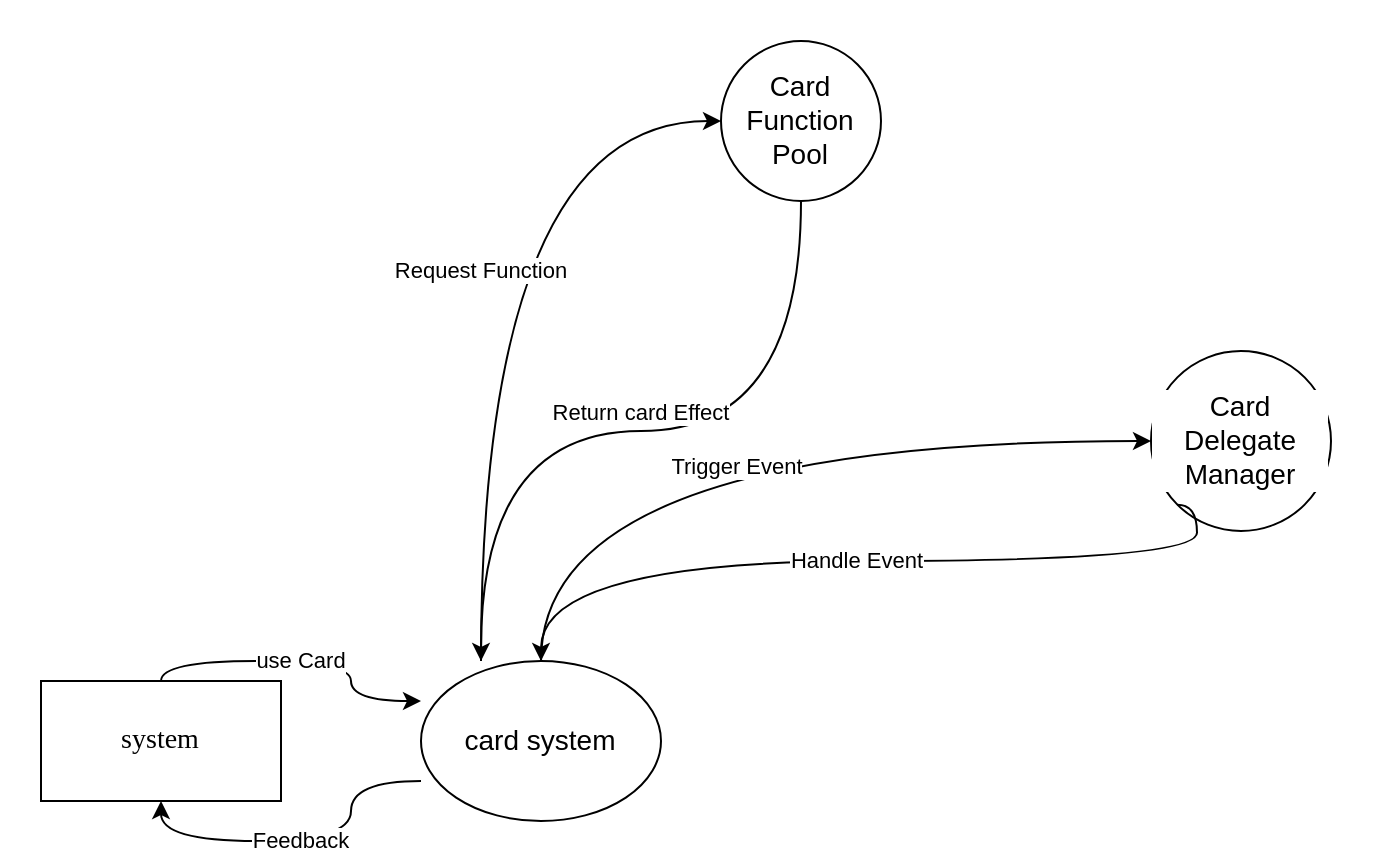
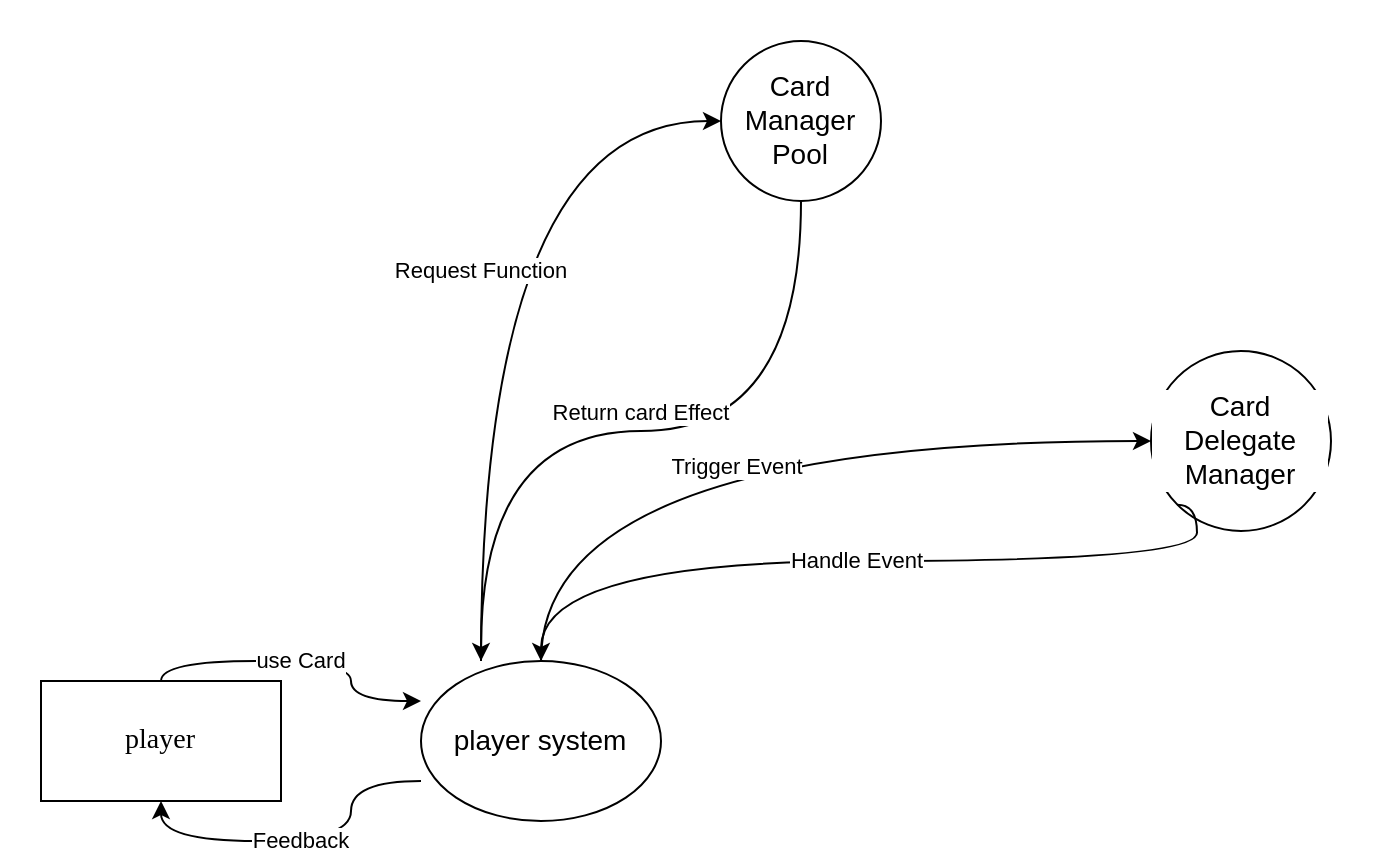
- <mxCell id="4" value="Card&lt;div style=&quot;font-size: 14px;&quot;&gt;Function&lt;div style=&quot;font-size: 14px;&quot;&gt;Pool&lt;/div&gt;&lt;/div&gt;" style="ellipse;whiteSpace=wrap;html=1;aspect=fixed;fontFamily=Helvetica;fontSize=14;fontColor=default;labelBackgroundColor=default;" vertex="1" parent="1"><mxGeometry x="360" y="20" width="80" height="80" as="geometry" /></mxCell>
+ <mxCell id="4" value="Card&lt;div style=&quot;font-size: 14px;&quot;&gt;Manager&lt;div style=&quot;font-size: 14px;&quot;&gt;Pool&lt;/div&gt;&lt;/div&gt;" style="ellipse;whiteSpace=wrap;html=1;aspect=fixed;fontFamily=Helvetica;fontSize=14;fontColor=default;labelBackgroundColor=default;" vertex="1" parent="1"><mxGeometry x="360" y="20" width="80" height="80" as="geometry" /></mxCell>
- <mxCell id="2" value="&lt;p style=&quot;font-size: 14px;&quot;&gt;system&lt;/p&gt;" style="rounded=0;whiteSpace=wrap;html=1;hachureGap=4;fontFamily=Architects Daughter;fontSource=https%3A%2F%2Ffonts.googleapis.com%2Fcss%3Ffamily%3DArchitects%2BDaughter;imageAspect=1;glass=0;fontSize=14;" vertex="1" parent="1"><mxGeometry x="20" y="340" width="120" height="60" as="geometry" /></mxCell>
+ <mxCell id="2" value="&lt;p style=&quot;font-size: 14px;&quot;&gt;player&lt;/p&gt;" style="rounded=0;whiteSpace=wrap;html=1;hachureGap=4;fontFamily=Architects Daughter;fontSource=https%3A%2F%2Ffonts.googleapis.com%2Fcss%3Ffamily%3DArchitects%2BDaughter;imageAspect=1;glass=0;fontSize=14;" vertex="1" parent="1"><mxGeometry x="20" y="340" width="120" height="60" as="geometry" /></mxCell>
- <mxCell id="3" value="card system" style="ellipse;whiteSpace=wrap;html=1;fontSize=14;points=[[0,0,0,0,0],[0,0.25,0,0,0],[0,0.33,0,0,0],[0,0.5,0,0,0],[0,0.67,0,0,0],[0,0.75,0,0,0],[0,1,0,0,0],[0.25,0,0,0,0],[0.25,1,0,0,0],[0.5,0,0,0,0],[0.5,1,0,0,0],[0.75,0,0,0,0],[0.75,1,0,0,0],[1,0,0,0,0],[1,0.25,0,0,0],[1,0.5,0,0,0],[1,0.75,0,0,0],[1,1,0,0,0]];" vertex="1" parent="1"><mxGeometry x="210" y="330" width="120" height="80" as="geometry" /></mxCell>
+ <mxCell id="3" value="player system" style="ellipse;whiteSpace=wrap;html=1;fontSize=14;points=[[0,0,0,0,0],[0,0.25,0,0,0],[0,0.33,0,0,0],[0,0.5,0,0,0],[0,0.67,0,0,0],[0,0.75,0,0,0],[0,1,0,0,0],[0.25,0,0,0,0],[0.25,1,0,0,0],[0.5,0,0,0,0],[0.5,1,0,0,0],[0.75,0,0,0,0],[0.75,1,0,0,0],[1,0,0,0,0],[1,0.25,0,0,0],[1,0.5,0,0,0],[1,0.75,0,0,0],[1,1,0,0,0]];" vertex="1" parent="1"><mxGeometry x="210" y="330" width="120" height="80" as="geometry" /></mxCell>
